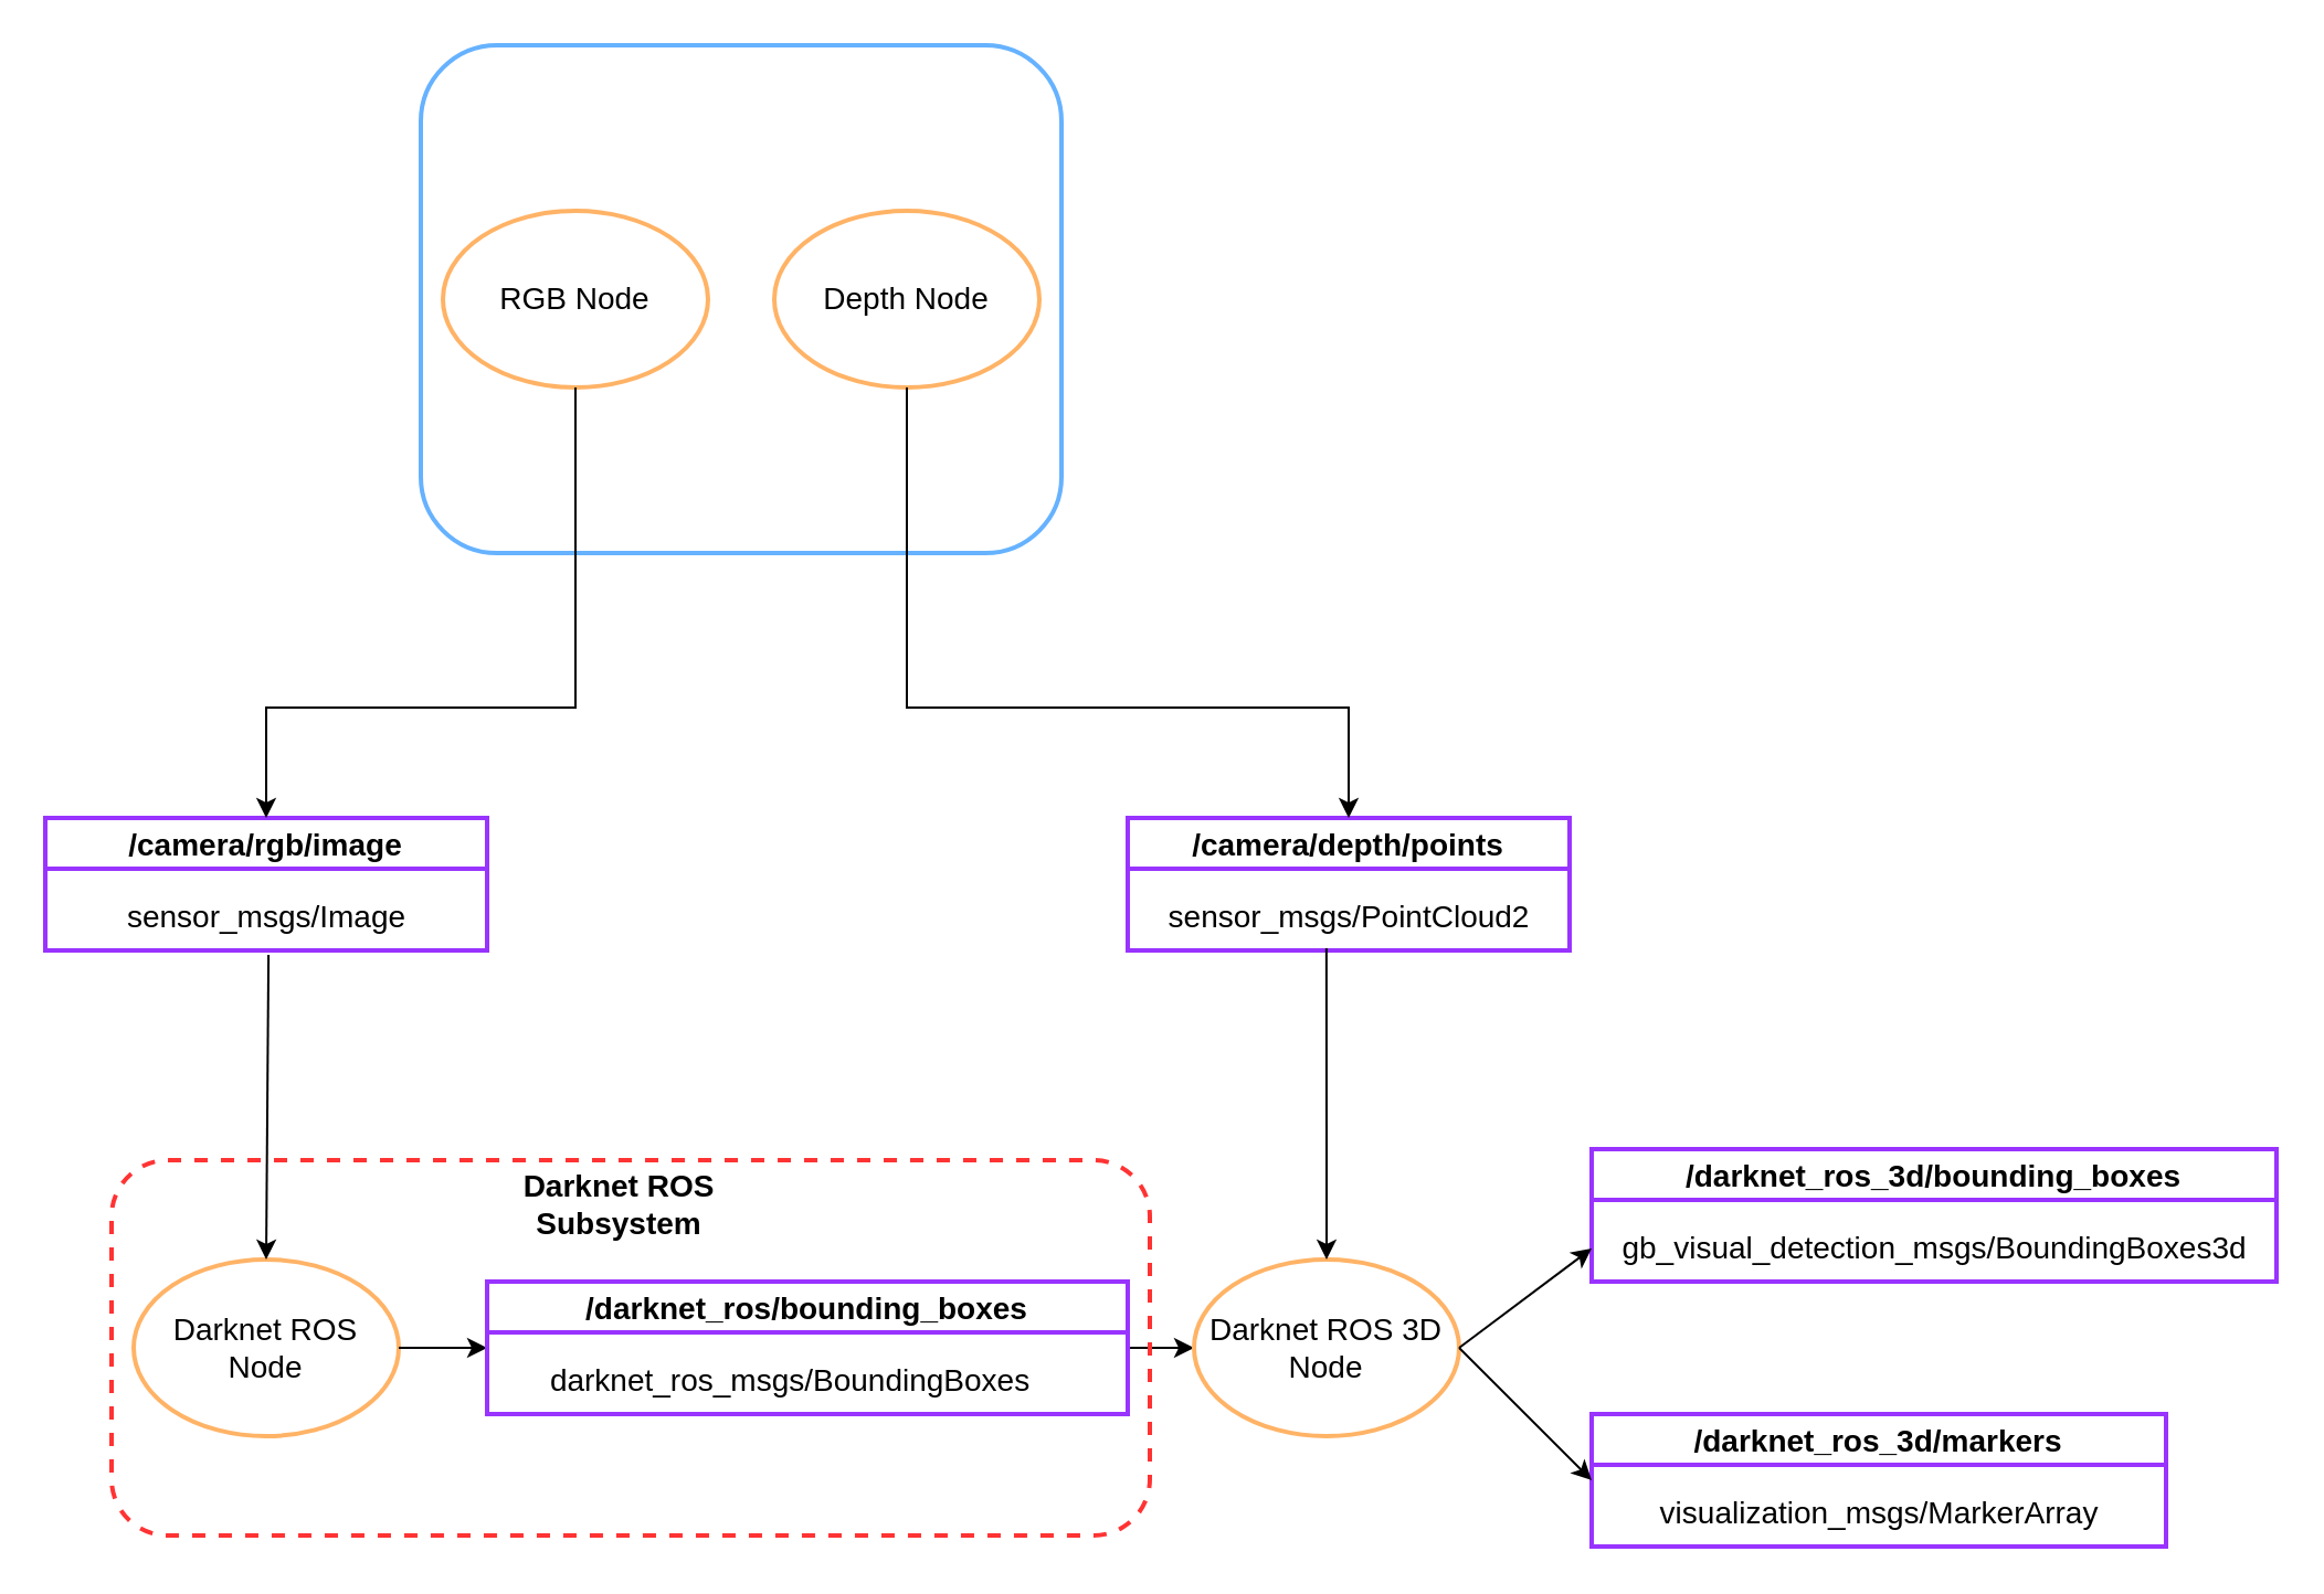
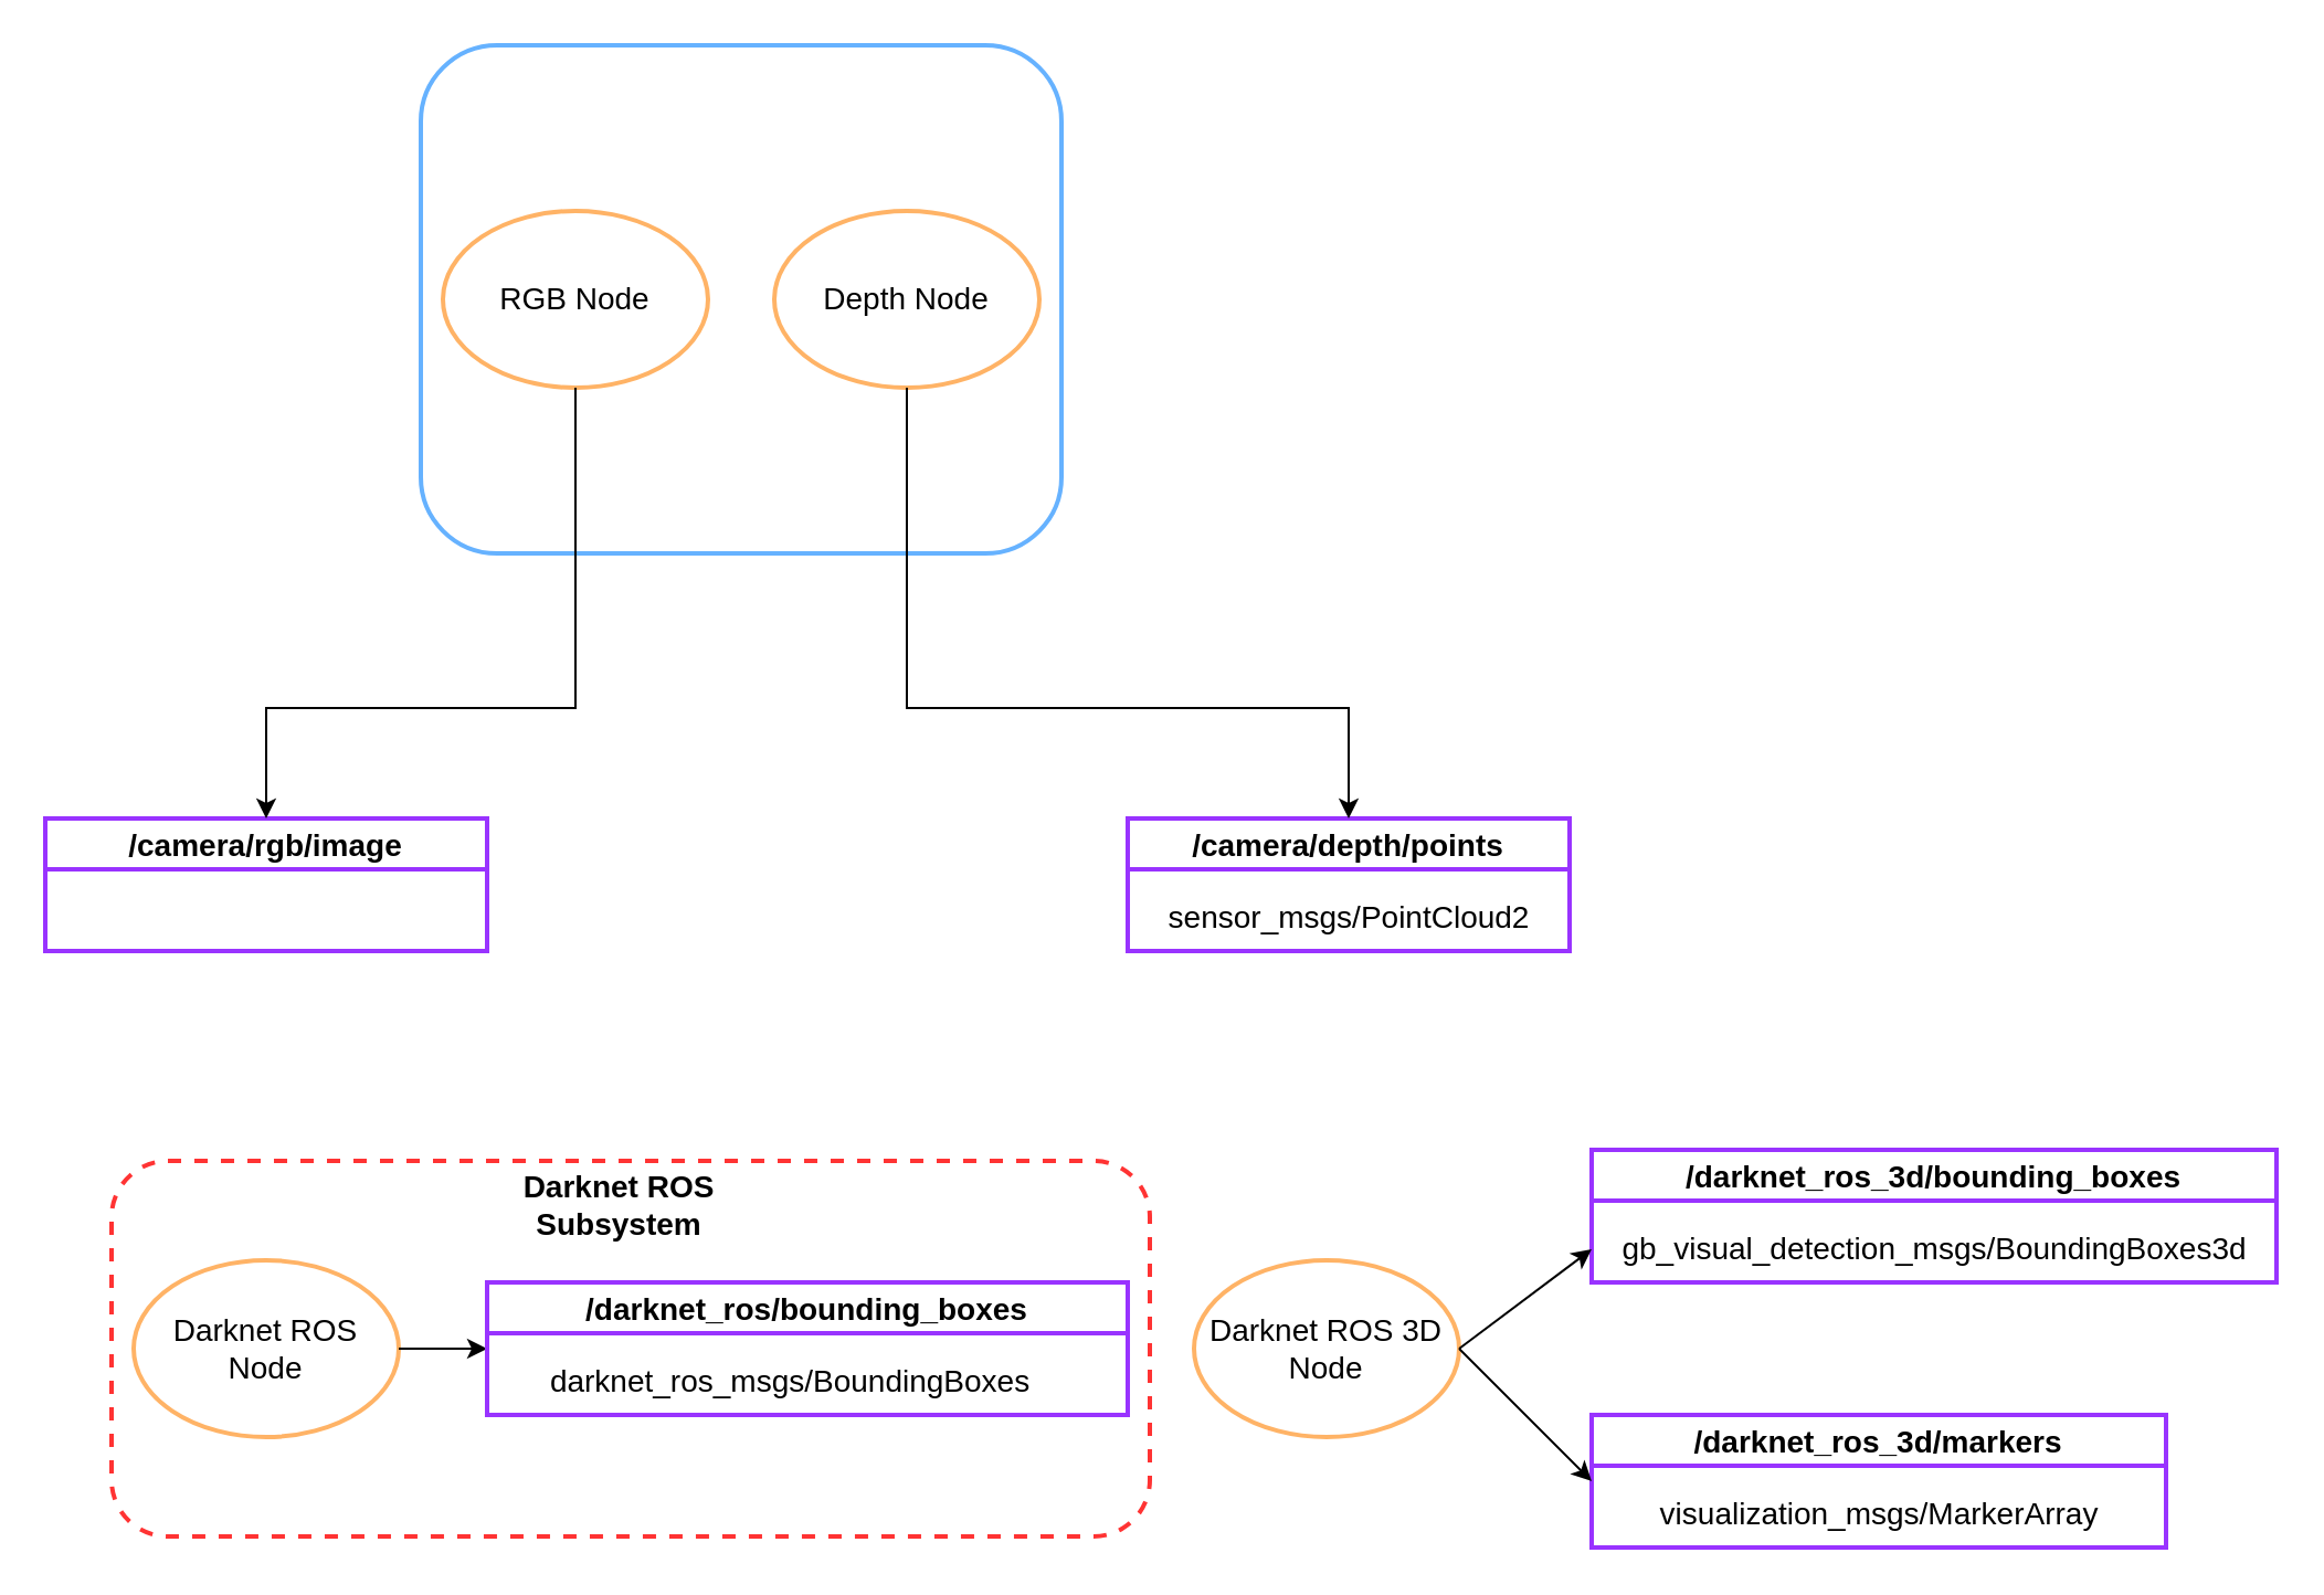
- <mxCell id="3" value="sensor_msgs/Image" style="text;html=1;align=center;verticalAlign=middle;resizable=0;points=[];autosize=1;strokeColor=none;fillColor=none;fontSize=14;" vertex="1" parent="2"><mxGeometry x="25" y="30" width="150" height="30" as="geometry" /></mxCell>
- <mxCell id="14" value="" style="endArrow=classic;html=1;rounded=0;fontSize=14;exitX=0.507;exitY=1.067;exitDx=0;exitDy=0;exitPerimeter=0;entryX=0.5;entryY=0;entryDx=0;entryDy=0;" edge="1" parent="1" source="3" target="8"><mxGeometry width="50" height="50" relative="1" as="geometry"><mxPoint x="190" y="530" as="sourcePoint" /><mxPoint x="240" y="480" as="targetPoint" /></mxGeometry></mxCell>
- <mxCell id="19" value="" style="endArrow=classic;html=1;rounded=0;fontSize=14;entryX=0.5;entryY=0;entryDx=0;entryDy=0;exitX=0.447;exitY=0.967;exitDx=0;exitDy=0;exitPerimeter=0;" edge="1" parent="1" source="10" target="18"><mxGeometry width="50" height="50" relative="1" as="geometry"><mxPoint x="570" y="490" as="sourcePoint" /><mxPoint x="585" y="480" as="targetPoint" /><Array as="points"><mxPoint x="600" y="520" /></Array></mxGeometry></mxCell>
- <mxCell id="15" style="edgeStyle=orthogonalEdgeStyle;rounded=0;orthogonalLoop=1;jettySize=auto;html=1;exitX=1;exitY=0.5;exitDx=0;exitDy=0;fontSize=14;entryX=0;entryY=0.5;entryDx=0;entryDy=0;" edge="1" parent="1" source="16" target="18"><mxGeometry relative="1" as="geometry"><mxPoint x="510" y="610" as="targetPoint" /><Array as="points" /></mxGeometry></mxCell>
